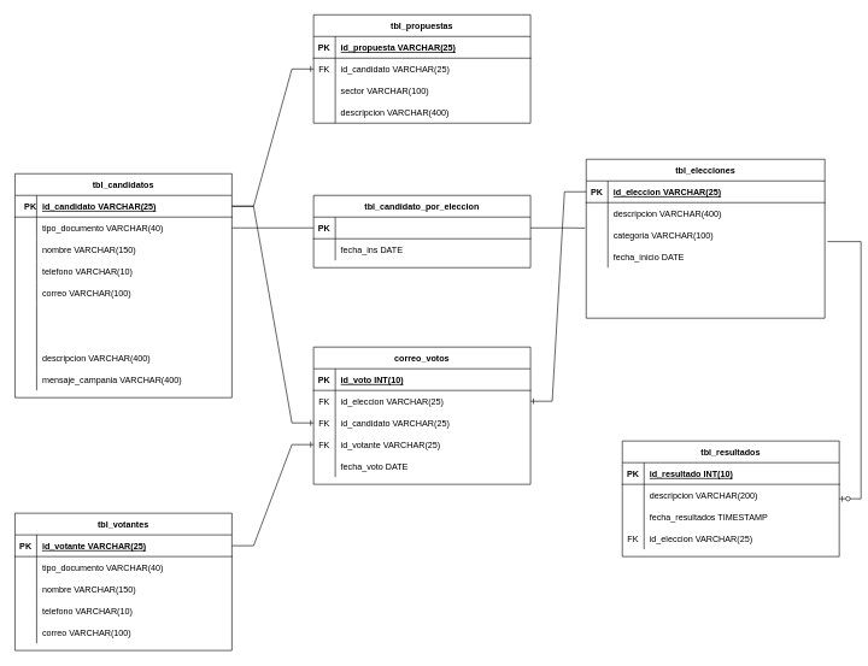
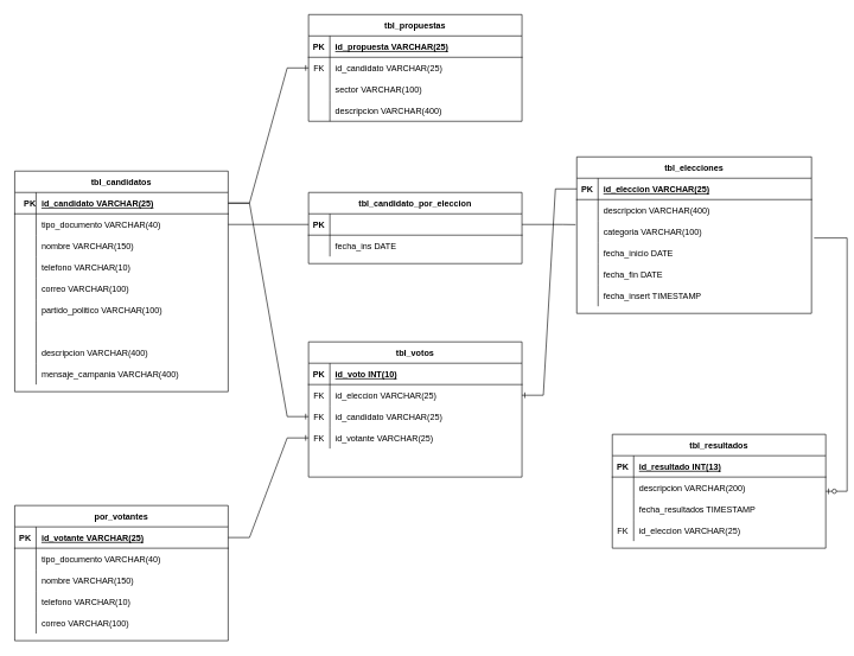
+ <mxCell id="17" value="fecha_fin DATE" style="shape=partialRectangle;overflow=hidden;connectable=0;fillColor=none;top=0;left=0;bottom=0;right=0;align=left;spacingLeft=6;" parent="15" vertex="1"><mxGeometry x="30" width="300" height="30" as="geometry"><mxRectangle width="300" height="30" as="alternateBounds" /></mxGeometry></mxCell>
+ <mxCell id="20" value="fecha_insert TIMESTAMP" style="shape=partialRectangle;overflow=hidden;connectable=0;fillColor=none;top=0;left=0;bottom=0;right=0;align=left;spacingLeft=6;" parent="18" vertex="1"><mxGeometry x="30" width="300" height="30" as="geometry"><mxRectangle width="300" height="30" as="alternateBounds" /></mxGeometry></mxCell>
+ <mxCell id="52" value="partido_politico VARCHAR(100)" style="shape=partialRectangle;overflow=hidden;connectable=0;fillColor=none;top=0;left=0;bottom=0;right=0;align=left;spacingLeft=6;" parent="50" vertex="1"><mxGeometry x="30" width="270" height="30" as="geometry"><mxRectangle width="270" height="30" as="alternateBounds" /></mxGeometry></mxCell>
- <mxCell id="78" value="correo_votos" style="shape=table;startSize=30;container=1;collapsible=1;childLayout=tableLayout;fixedRows=1;rowLines=0;fontStyle=1;align=center;resizeLast=1;" parent="1" vertex="1"><mxGeometry x="433" y="480" width="300" height="190" as="geometry" /></mxCell>
+ <mxCell id="78" value="tbl_votos" style="shape=table;startSize=30;container=1;collapsible=1;childLayout=tableLayout;fixedRows=1;rowLines=0;fontStyle=1;align=center;resizeLast=1;" parent="1" vertex="1"><mxGeometry x="433" y="480" width="300" height="190" as="geometry" /></mxCell>
- <mxCell id="93" value="fecha_voto DATE" style="shape=partialRectangle;overflow=hidden;connectable=0;fillColor=none;top=0;left=0;bottom=0;right=0;align=left;spacingLeft=6;" parent="91" vertex="1"><mxGeometry x="30" width="270" height="30" as="geometry"><mxRectangle width="270" height="30" as="alternateBounds" /></mxGeometry></mxCell>
- <mxCell id="24" value="id_resultado INT(10)" style="shape=partialRectangle;overflow=hidden;connectable=0;fillColor=none;top=0;left=0;bottom=0;right=0;align=left;spacingLeft=6;fontStyle=5;" parent="22" vertex="1"><mxGeometry x="30" width="270" height="30" as="geometry"><mxRectangle width="270" height="30" as="alternateBounds" /></mxGeometry></mxCell>
+ <mxCell id="24" value="id_resultado INT(13)" style="shape=partialRectangle;overflow=hidden;connectable=0;fillColor=none;top=0;left=0;bottom=0;right=0;align=left;spacingLeft=6;fontStyle=5;" parent="22" vertex="1"><mxGeometry x="30" width="270" height="30" as="geometry"><mxRectangle width="270" height="30" as="alternateBounds" /></mxGeometry></mxCell>
- <mxCell id="62" value="tbl_votantes" style="shape=table;startSize=30;container=1;collapsible=1;childLayout=tableLayout;fixedRows=1;rowLines=0;fontStyle=1;align=center;resizeLast=1;" parent="1" vertex="1"><mxGeometry x="20" y="710" width="300" height="190" as="geometry"><mxRectangle x="95" y="250" width="100" height="30" as="alternateBounds" /></mxGeometry></mxCell>
+ <mxCell id="62" value="por_votantes" style="shape=table;startSize=30;container=1;collapsible=1;childLayout=tableLayout;fixedRows=1;rowLines=0;fontStyle=1;align=center;resizeLast=1;" parent="1" vertex="1"><mxGeometry x="20" y="710" width="300" height="190" as="geometry"><mxRectangle x="95" y="250" width="100" height="30" as="alternateBounds" /></mxGeometry></mxCell>
